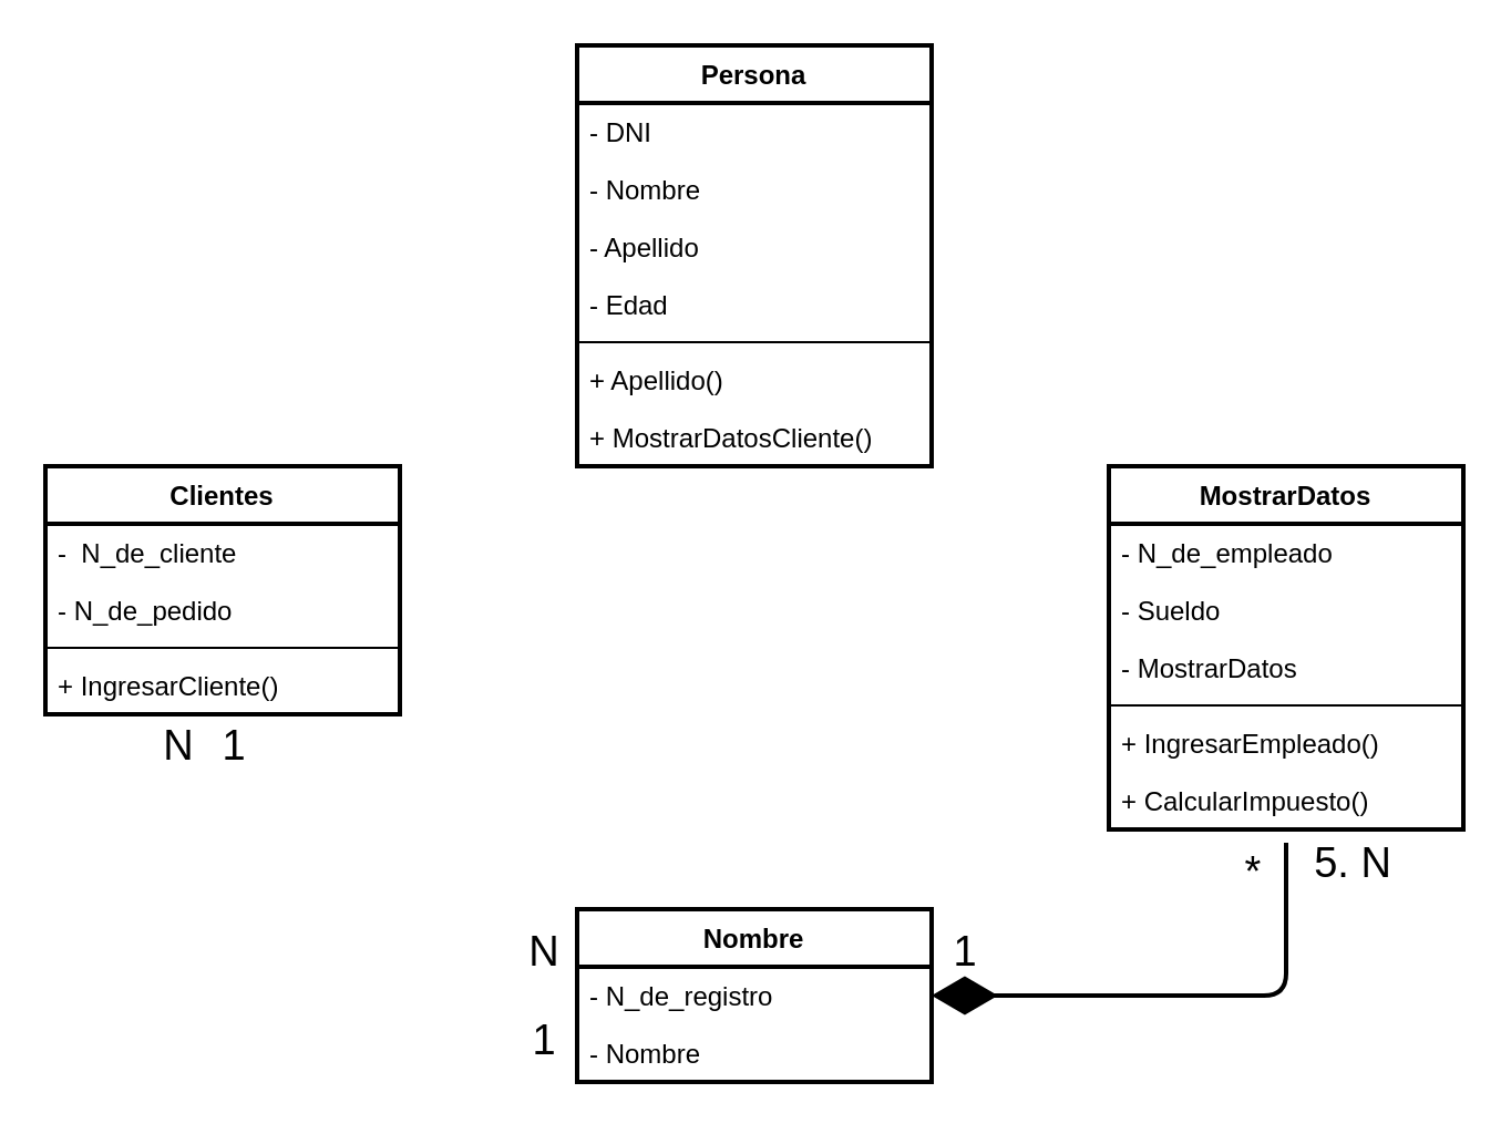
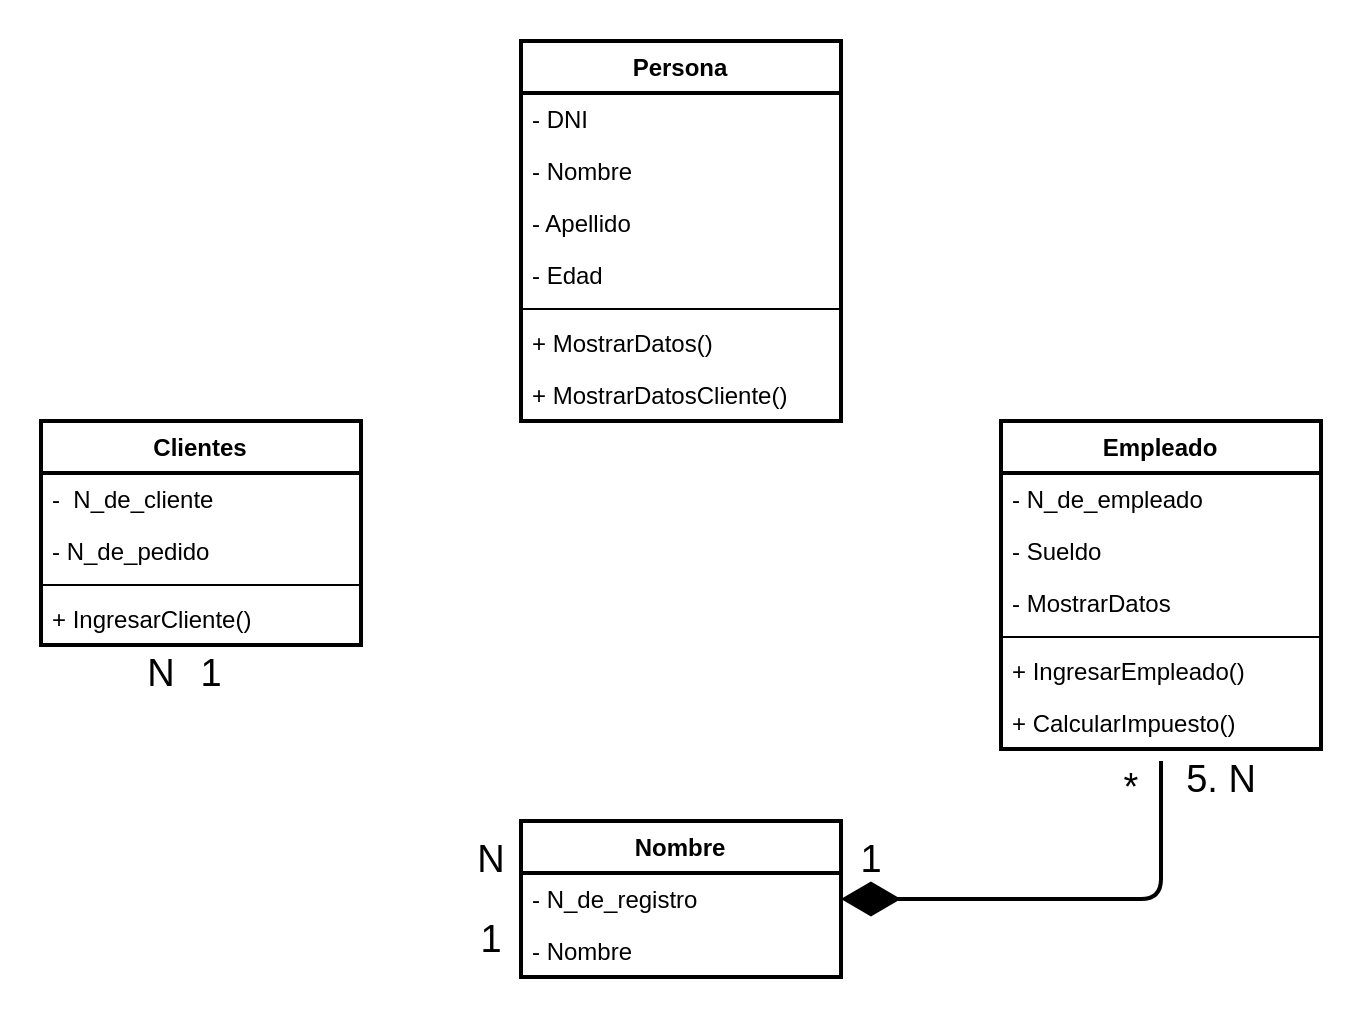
- <mxCell id="20" value="+ Apellido()" style="text;strokeColor=none;fillColor=none;align=left;verticalAlign=top;spacingLeft=4;spacingRight=4;overflow=hidden;rotatable=0;points=[[0,0.5],[1,0.5]];portConstraint=eastwest;whiteSpace=wrap;html=1;" vertex="1" parent="14"><mxGeometry y="138" width="160" height="26" as="geometry" /></mxCell>
+ <mxCell id="20" value="+ MostrarDatos()" style="text;strokeColor=none;fillColor=none;align=left;verticalAlign=top;spacingLeft=4;spacingRight=4;overflow=hidden;rotatable=0;points=[[0,0.5],[1,0.5]];portConstraint=eastwest;whiteSpace=wrap;html=1;" vertex="1" parent="14"><mxGeometry y="138" width="160" height="26" as="geometry" /></mxCell>
- <mxCell id="7" value="MostrarDatos" style="swimlane;fontStyle=1;align=center;verticalAlign=top;childLayout=stackLayout;horizontal=1;startSize=26;horizontalStack=0;resizeParent=1;resizeParentMax=0;resizeLast=0;collapsible=1;marginBottom=0;whiteSpace=wrap;html=1;strokeWidth=2;" vertex="1" parent="1"><mxGeometry x="500" y="210" width="160" height="164" as="geometry" /></mxCell>
+ <mxCell id="7" value="Empleado" style="swimlane;fontStyle=1;align=center;verticalAlign=top;childLayout=stackLayout;horizontal=1;startSize=26;horizontalStack=0;resizeParent=1;resizeParentMax=0;resizeLast=0;collapsible=1;marginBottom=0;whiteSpace=wrap;html=1;strokeWidth=2;" vertex="1" parent="1"><mxGeometry x="500" y="210" width="160" height="164" as="geometry" /></mxCell>
